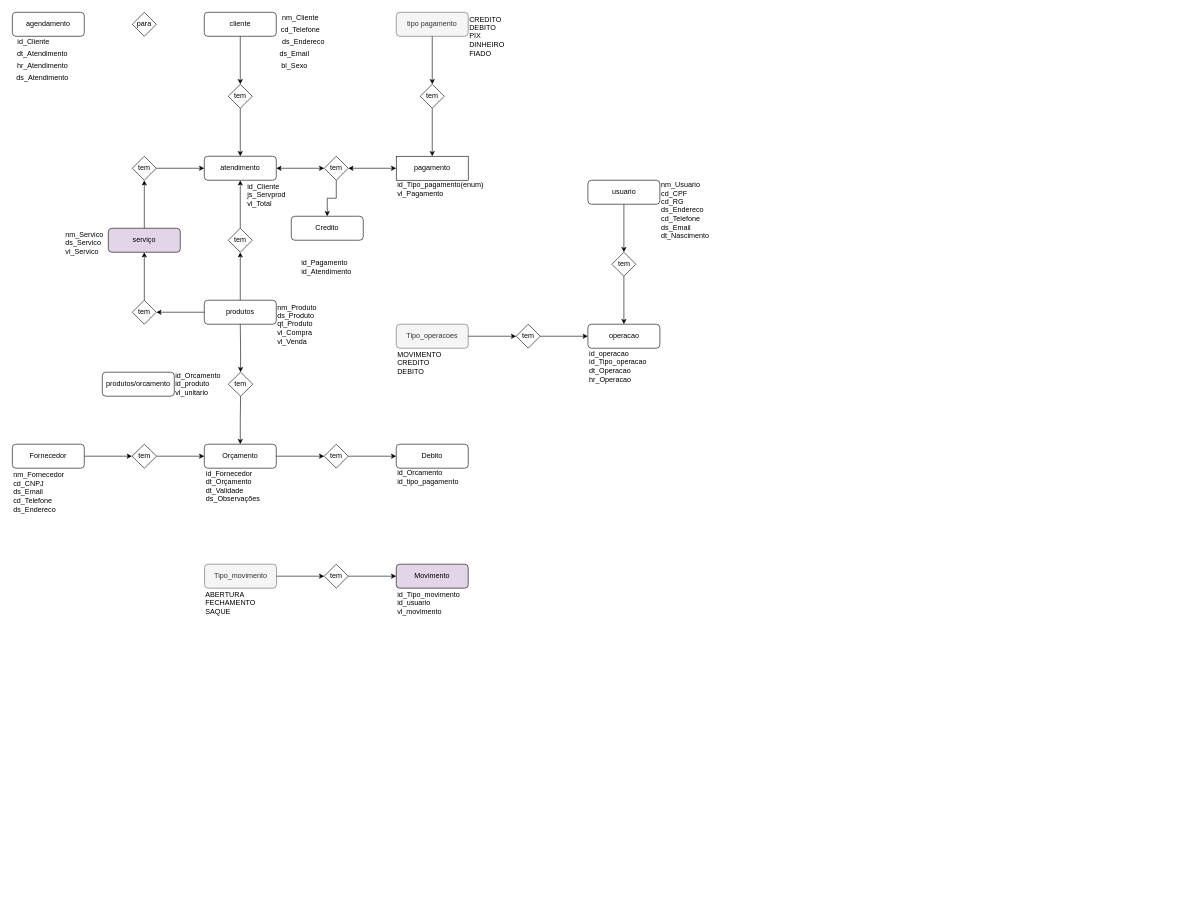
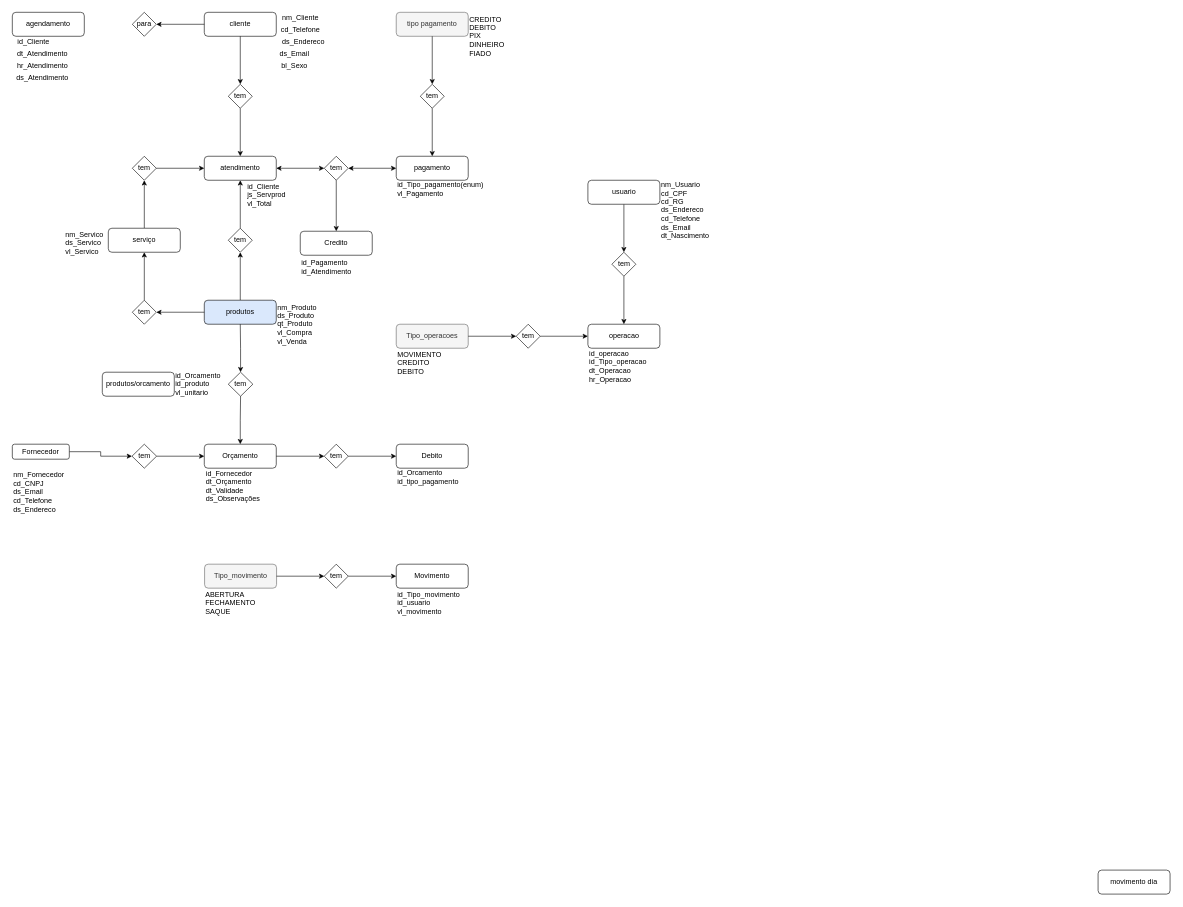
+ <mxCell id="16" style="edgeStyle=orthogonalEdgeStyle;rounded=0;orthogonalLoop=1;jettySize=auto;html=1;entryX=0;entryY=0.5;entryDx=0;entryDy=0;startArrow=classic;startFill=1;endArrow=none;endFill=0;" parent="1" source="17" target="2" edge="1"><mxGeometry relative="1" as="geometry" /></mxCell>
- <mxCell id="4" value="&lt;font style=&quot;vertical-align: inherit&quot;&gt;&lt;font style=&quot;vertical-align: inherit&quot;&gt;&lt;font style=&quot;vertical-align: inherit&quot;&gt;&lt;font style=&quot;vertical-align: inherit&quot;&gt;&lt;font style=&quot;vertical-align: inherit&quot;&gt;&lt;font style=&quot;vertical-align: inherit&quot;&gt;&lt;font style=&quot;vertical-align: inherit&quot;&gt;&lt;font style=&quot;vertical-align: inherit&quot;&gt;pagamento&lt;/font&gt;&lt;/font&gt;&lt;/font&gt;&lt;/font&gt;&lt;/font&gt;&lt;/font&gt;&lt;/font&gt;&lt;/font&gt;" style="whiteSpace=wrap;html=1;fontSize=12;glass=0;strokeWidth=1;shadow=0;rounded=0;" parent="1" vertex="1"><mxGeometry x="660" y="260" width="120" height="40" as="geometry" /></mxCell>
+ <mxCell id="4" value="&lt;font style=&quot;vertical-align: inherit&quot;&gt;&lt;font style=&quot;vertical-align: inherit&quot;&gt;&lt;font style=&quot;vertical-align: inherit&quot;&gt;&lt;font style=&quot;vertical-align: inherit&quot;&gt;&lt;font style=&quot;vertical-align: inherit&quot;&gt;&lt;font style=&quot;vertical-align: inherit&quot;&gt;&lt;font style=&quot;vertical-align: inherit&quot;&gt;&lt;font style=&quot;vertical-align: inherit&quot;&gt;pagamento&lt;/font&gt;&lt;/font&gt;&lt;/font&gt;&lt;/font&gt;&lt;/font&gt;&lt;/font&gt;&lt;/font&gt;&lt;/font&gt;" style="rounded=1;whiteSpace=wrap;html=1;fontSize=12;glass=0;strokeWidth=1;shadow=0;" parent="1" vertex="1"><mxGeometry x="660" y="260" width="120" height="40" as="geometry" /></mxCell>
- <mxCell id="66" value="&lt;font style=&quot;vertical-align: inherit&quot;&gt;&lt;font style=&quot;vertical-align: inherit&quot;&gt;&lt;font style=&quot;vertical-align: inherit&quot;&gt;&lt;font style=&quot;vertical-align: inherit&quot;&gt;&lt;font style=&quot;vertical-align: inherit&quot;&gt;&lt;font style=&quot;vertical-align: inherit&quot;&gt;&lt;font style=&quot;vertical-align: inherit&quot;&gt;&lt;font style=&quot;vertical-align: inherit&quot;&gt;Credito&lt;/font&gt;&lt;/font&gt;&lt;/font&gt;&lt;/font&gt;&lt;/font&gt;&lt;/font&gt;&lt;/font&gt;&lt;/font&gt;" style="rounded=1;whiteSpace=wrap;html=1;fontSize=12;glass=0;strokeWidth=1;shadow=0;" parent="1" vertex="1"><mxGeometry x="485" y="360" width="120" height="40" as="geometry" /></mxCell>
+ <mxCell id="66" value="&lt;font style=&quot;vertical-align: inherit&quot;&gt;&lt;font style=&quot;vertical-align: inherit&quot;&gt;&lt;font style=&quot;vertical-align: inherit&quot;&gt;&lt;font style=&quot;vertical-align: inherit&quot;&gt;&lt;font style=&quot;vertical-align: inherit&quot;&gt;&lt;font style=&quot;vertical-align: inherit&quot;&gt;&lt;font style=&quot;vertical-align: inherit&quot;&gt;&lt;font style=&quot;vertical-align: inherit&quot;&gt;Credito&lt;/font&gt;&lt;/font&gt;&lt;/font&gt;&lt;/font&gt;&lt;/font&gt;&lt;/font&gt;&lt;/font&gt;&lt;/font&gt;" style="rounded=1;whiteSpace=wrap;html=1;fontSize=12;glass=0;strokeWidth=1;shadow=0;" parent="1" vertex="1"><mxGeometry x="500" y="385" width="120" height="40" as="geometry" /></mxCell>
- <mxCell id="11" value="&lt;font style=&quot;vertical-align: inherit&quot;&gt;&lt;font style=&quot;vertical-align: inherit&quot;&gt;&lt;font style=&quot;vertical-align: inherit&quot;&gt;&lt;font style=&quot;vertical-align: inherit&quot;&gt;&lt;font style=&quot;vertical-align: inherit&quot;&gt;&lt;font style=&quot;vertical-align: inherit&quot;&gt;&lt;font style=&quot;vertical-align: inherit&quot;&gt;&lt;font style=&quot;vertical-align: inherit&quot;&gt;serviço&lt;/font&gt;&lt;/font&gt;&lt;/font&gt;&lt;/font&gt;&lt;/font&gt;&lt;/font&gt;&lt;/font&gt;&lt;/font&gt;" style="rounded=1;whiteSpace=wrap;html=1;fontSize=12;glass=0;strokeWidth=1;shadow=0;fillColor=#e1d5e7;" parent="1" vertex="1"><mxGeometry x="180" y="380" width="120" height="40" as="geometry" /></mxCell>
+ <mxCell id="11" value="&lt;font style=&quot;vertical-align: inherit&quot;&gt;&lt;font style=&quot;vertical-align: inherit&quot;&gt;&lt;font style=&quot;vertical-align: inherit&quot;&gt;&lt;font style=&quot;vertical-align: inherit&quot;&gt;&lt;font style=&quot;vertical-align: inherit&quot;&gt;&lt;font style=&quot;vertical-align: inherit&quot;&gt;&lt;font style=&quot;vertical-align: inherit&quot;&gt;&lt;font style=&quot;vertical-align: inherit&quot;&gt;serviço&lt;/font&gt;&lt;/font&gt;&lt;/font&gt;&lt;/font&gt;&lt;/font&gt;&lt;/font&gt;&lt;/font&gt;&lt;/font&gt;" style="rounded=1;whiteSpace=wrap;html=1;fontSize=12;glass=0;strokeWidth=1;shadow=0;" parent="1" vertex="1"><mxGeometry x="180" y="380" width="120" height="40" as="geometry" /></mxCell>
- <mxCell id="6" value="&lt;font style=&quot;vertical-align: inherit&quot;&gt;&lt;font style=&quot;vertical-align: inherit&quot;&gt;&lt;font style=&quot;vertical-align: inherit&quot;&gt;&lt;font style=&quot;vertical-align: inherit&quot;&gt;&lt;font style=&quot;vertical-align: inherit&quot;&gt;&lt;font style=&quot;vertical-align: inherit&quot;&gt;produtos&lt;/font&gt;&lt;/font&gt;&lt;/font&gt;&lt;/font&gt;&lt;/font&gt;&lt;/font&gt;" style="rounded=1;whiteSpace=wrap;html=1;fontSize=12;glass=0;strokeWidth=1;shadow=0;" parent="1" vertex="1"><mxGeometry x="340" y="500" width="120" height="40" as="geometry" /></mxCell>
+ <mxCell id="6" value="&lt;font style=&quot;vertical-align: inherit&quot;&gt;&lt;font style=&quot;vertical-align: inherit&quot;&gt;&lt;font style=&quot;vertical-align: inherit&quot;&gt;&lt;font style=&quot;vertical-align: inherit&quot;&gt;&lt;font style=&quot;vertical-align: inherit&quot;&gt;&lt;font style=&quot;vertical-align: inherit&quot;&gt;produtos&lt;/font&gt;&lt;/font&gt;&lt;/font&gt;&lt;/font&gt;&lt;/font&gt;&lt;/font&gt;" style="rounded=1;whiteSpace=wrap;html=1;fontSize=12;glass=0;strokeWidth=1;shadow=0;fillColor=#dae8fc;" parent="1" vertex="1"><mxGeometry x="340" y="500" width="120" height="40" as="geometry" /></mxCell>
- <mxCell id="37" value="&lt;font style=&quot;vertical-align: inherit&quot;&gt;&lt;font style=&quot;vertical-align: inherit&quot;&gt;Fornecedor&lt;/font&gt;&lt;/font&gt;" style="rounded=1;whiteSpace=wrap;html=1;fontSize=12;glass=0;strokeWidth=1;shadow=0;" parent="1" vertex="1"><mxGeometry x="20" y="740" width="120" height="40" as="geometry" /></mxCell>
+ <mxCell id="37" value="&lt;font style=&quot;vertical-align: inherit&quot;&gt;&lt;font style=&quot;vertical-align: inherit&quot;&gt;Fornecedor&lt;/font&gt;&lt;/font&gt;" style="rounded=1;whiteSpace=wrap;html=1;fontSize=12;glass=0;strokeWidth=1;shadow=0;" parent="1" vertex="1"><mxGeometry x="20" y="740" width="95" height="25" as="geometry" /></mxCell>
- <mxCell id="75" value="Movimento" style="rounded=1;whiteSpace=wrap;html=1;fontSize=12;glass=0;strokeWidth=1;shadow=0;fillColor=#e1d5e7;" parent="1" vertex="1"><mxGeometry x="660" y="940" width="120" height="40" as="geometry" /></mxCell>
+ <mxCell id="75" value="Movimento" style="rounded=1;whiteSpace=wrap;html=1;fontSize=12;glass=0;strokeWidth=1;shadow=0;" parent="1" vertex="1"><mxGeometry x="660" y="940" width="120" height="40" as="geometry" /></mxCell>
+ <mxCell id="27" value="&lt;font style=&quot;vertical-align: inherit&quot;&gt;&lt;font style=&quot;vertical-align: inherit&quot;&gt;&lt;font style=&quot;vertical-align: inherit&quot;&gt;&lt;font style=&quot;vertical-align: inherit&quot;&gt;movimento dia&lt;/font&gt;&lt;/font&gt;&lt;/font&gt;&lt;/font&gt;" style="rounded=1;whiteSpace=wrap;html=1;fontSize=12;glass=0;strokeWidth=1;shadow=0;" parent="1" vertex="1"><mxGeometry x="1830" y="1450" width="120" height="40" as="geometry" /></mxCell>
